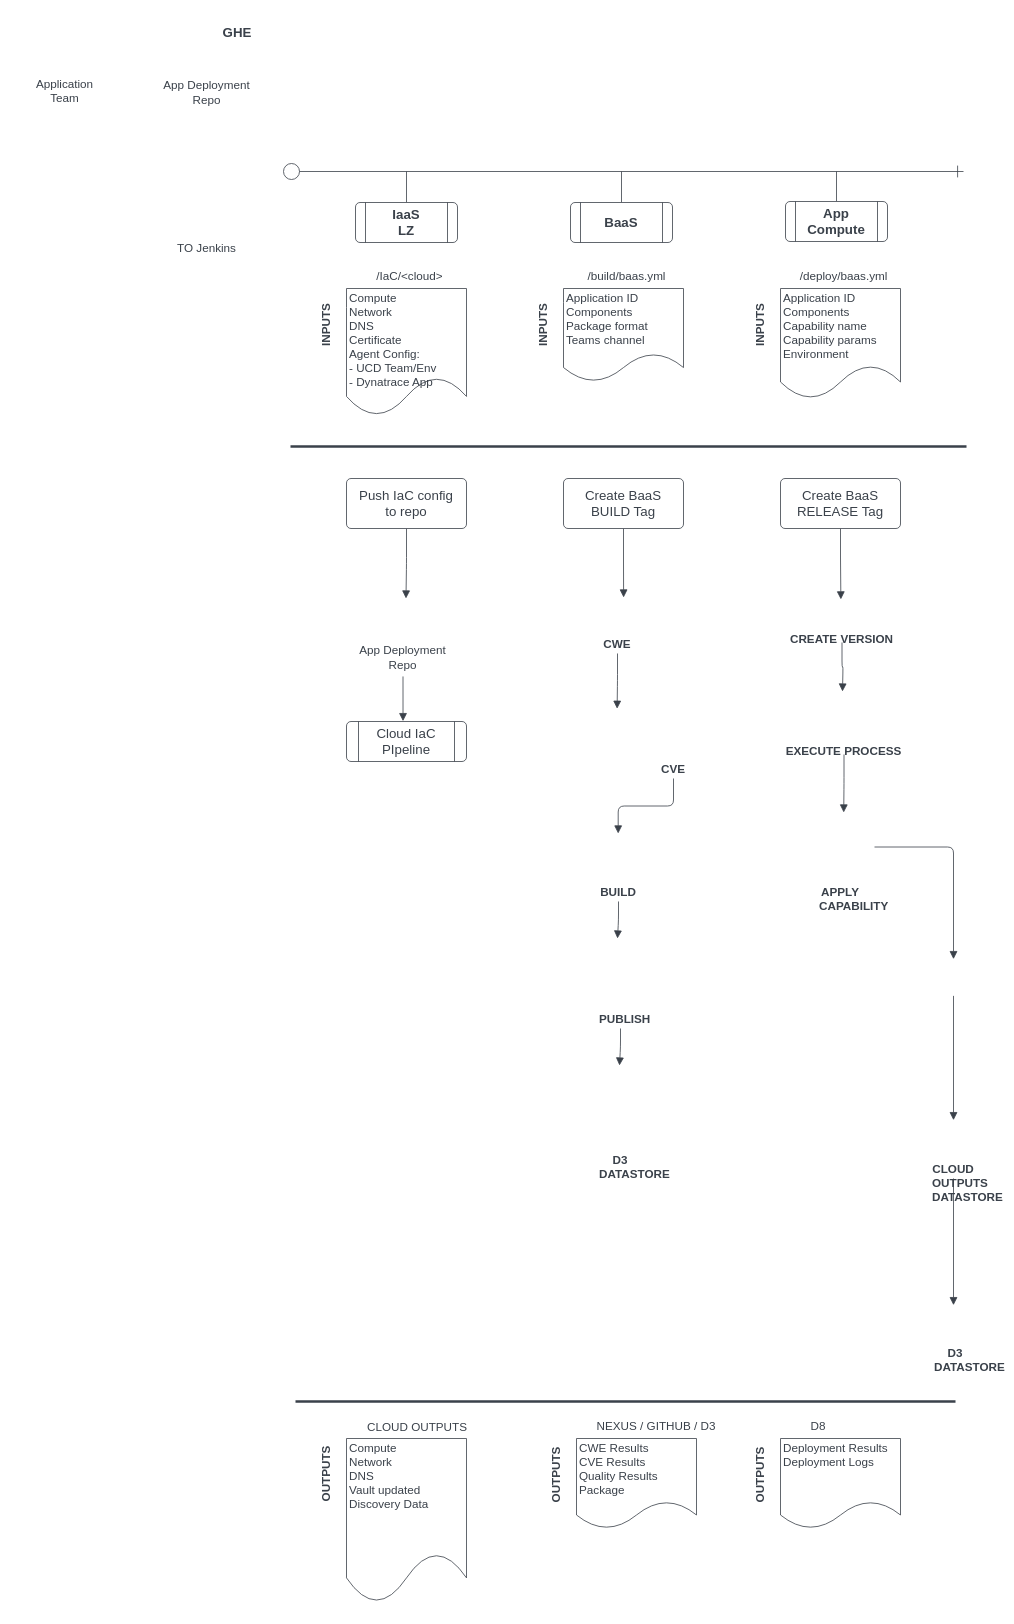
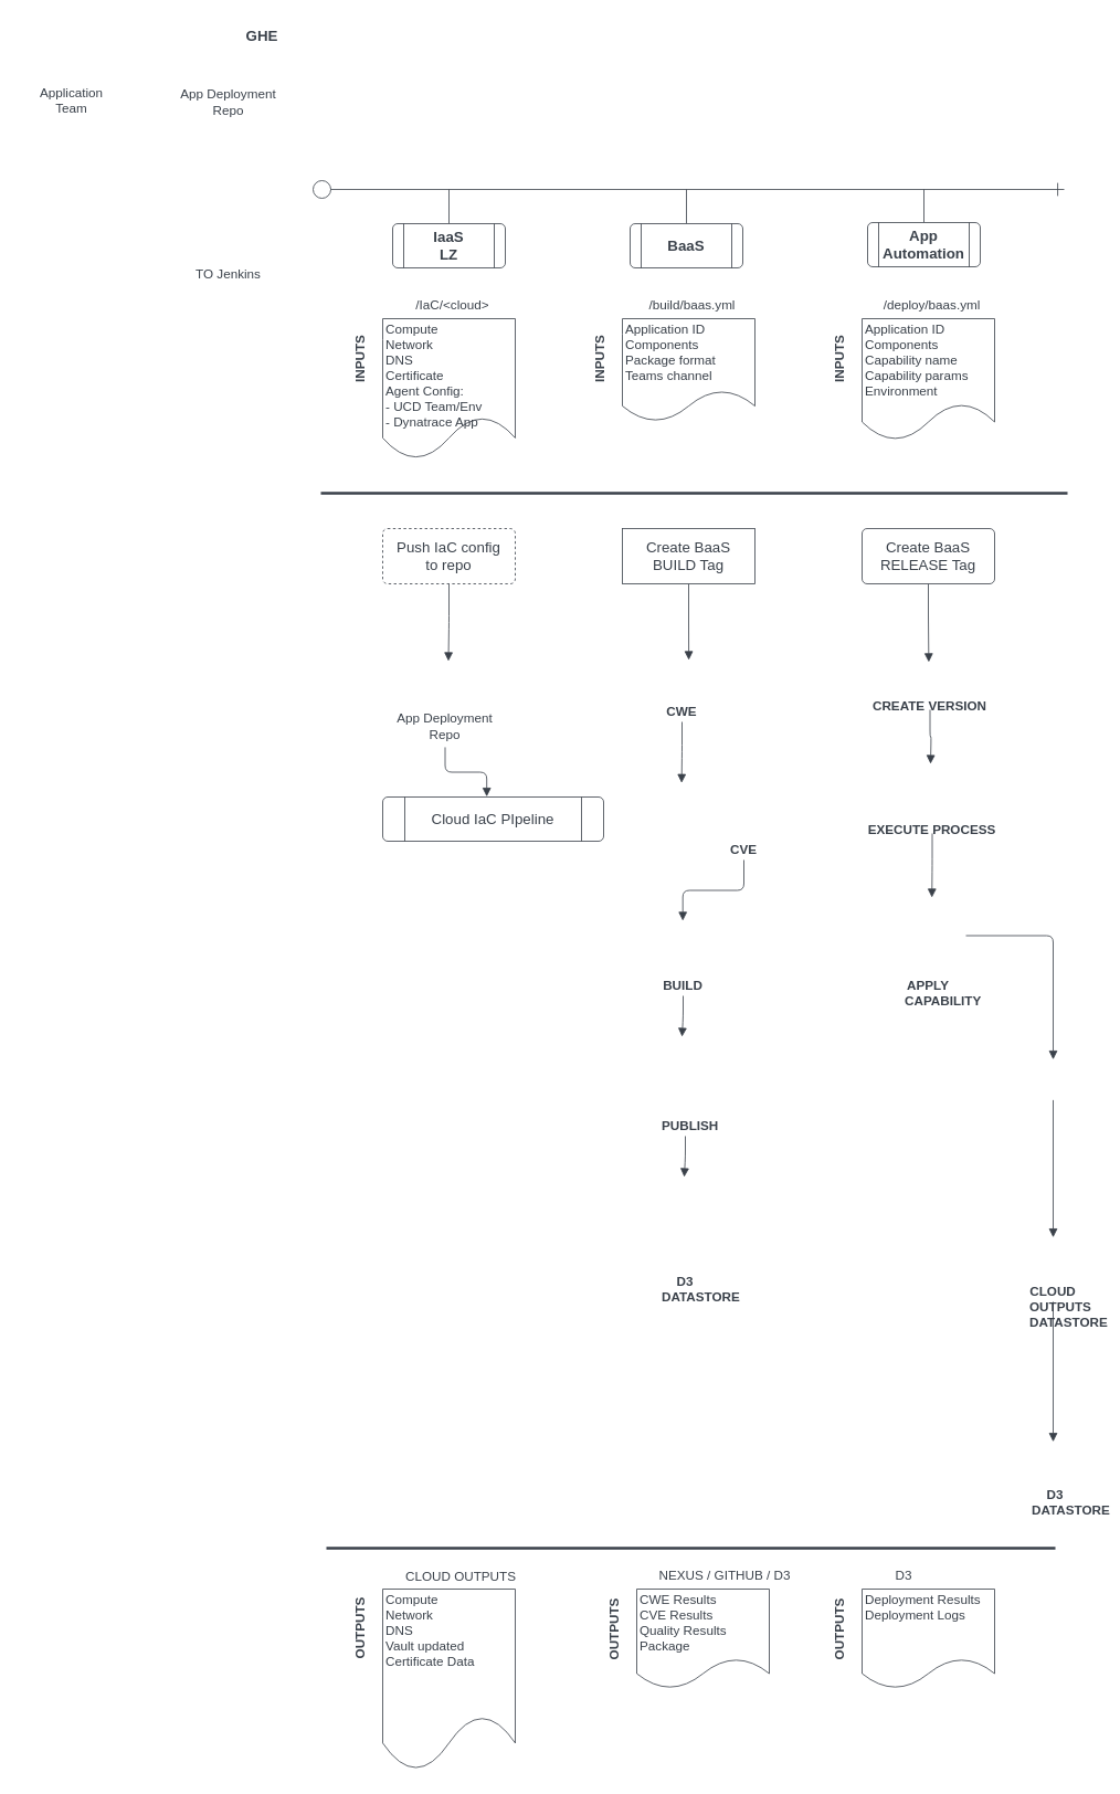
- <mxCell id="29" value="App Compute" style="html=1;overflow=block;blockSpacing=1;whiteSpace=wrap;shape=process;fontSize=13.3;fontColor=#3a414a;fontStyle=1;spacing=3.8;strokeColor=#3a414a;strokeOpacity=100;rounded=1;absoluteArcSize=1;arcSize=9;strokeWidth=0.8;" vertex="1" parent="1"><mxGeometry x="785" y="201" width="102" height="40" as="geometry" /></mxCell>
+ <mxCell id="29" value="App Automation" style="html=1;overflow=block;blockSpacing=1;whiteSpace=wrap;shape=process;fontSize=13.3;fontColor=#3a414a;fontStyle=1;spacing=3.8;strokeColor=#3a414a;strokeOpacity=100;rounded=1;absoluteArcSize=1;arcSize=9;strokeWidth=0.8;" vertex="1" parent="1"><mxGeometry x="785" y="201" width="102" height="40" as="geometry" /></mxCell>
- <mxCell id="17" value="Push IaC config to repo" style="html=1;overflow=block;blockSpacing=1;whiteSpace=wrap;fontSize=13.3;fontColor=#3a414a;spacing=9;strokeColor=#3a414a;strokeOpacity=100;rounded=1;absoluteArcSize=1;arcSize=9;strokeWidth=0.8;" vertex="1" parent="1"><mxGeometry x="346" y="478" width="120" height="50" as="geometry" /></mxCell>
+ <mxCell id="17" value="Push IaC config to repo" style="html=1;overflow=block;blockSpacing=1;whiteSpace=wrap;fontSize=13.3;fontColor=#3a414a;spacing=9;strokeColor=#3a414a;strokeOpacity=100;rounded=1;absoluteArcSize=1;arcSize=9;strokeWidth=0.8;dashed=1;" vertex="1" parent="1"><mxGeometry x="346" y="478" width="120" height="50" as="geometry" /></mxCell>
- <mxCell id="70" value="Create BaaS BUILD Tag" style="html=1;overflow=block;blockSpacing=1;whiteSpace=wrap;fontSize=13.3;fontColor=#3a414a;spacing=9;strokeColor=#3a414a;strokeOpacity=100;rounded=1;absoluteArcSize=1;arcSize=9;strokeWidth=0.8;" vertex="1" parent="1"><mxGeometry x="563" y="478" width="120" height="50" as="geometry" /></mxCell>
+ <mxCell id="70" value="Create BaaS BUILD Tag" style="html=1;overflow=block;blockSpacing=1;whiteSpace=wrap;fontSize=13.3;fontColor=#3a414a;spacing=9;strokeColor=#3a414a;strokeOpacity=100;absoluteArcSize=1;arcSize=9;strokeWidth=0.8;rounded=0;" vertex="1" parent="1"><mxGeometry x="563" y="478" width="120" height="50" as="geometry" /></mxCell>
- <mxCell id="22" value="Cloud IaC PIpeline" style="html=1;overflow=block;blockSpacing=1;whiteSpace=wrap;shape=process;fontSize=13.3;fontColor=#3a414a;spacing=3.8;strokeColor=#3a414a;strokeOpacity=100;rounded=1;absoluteArcSize=1;arcSize=9;strokeWidth=0.8;" vertex="1" parent="1"><mxGeometry x="346" y="721" width="120" height="40" as="geometry" /></mxCell>
+ <mxCell id="22" value="Cloud IaC PIpeline" style="html=1;overflow=block;blockSpacing=1;whiteSpace=wrap;shape=process;fontSize=13.3;fontColor=#3a414a;spacing=3.8;strokeColor=#3a414a;strokeOpacity=100;rounded=1;absoluteArcSize=1;arcSize=9;strokeWidth=0.8;" vertex="1" parent="1"><mxGeometry x="346" y="721" width="200" height="40" as="geometry" /></mxCell>
- <mxCell id="88" value="D8" style="html=1;overflow=block;blockSpacing=1;whiteSpace=wrap;fontSize=11.7;fontColor=#3a414a;spacing=3.8;strokeOpacity=0;fillOpacity=0;rounded=1;absoluteArcSize=1;arcSize=9;fillColor=#ffffff;strokeWidth=0.8;" vertex="1" parent="1"><mxGeometry x="797" y="1415" width="42" height="12" as="geometry" /></mxCell>
+ <mxCell id="88" value="D3" style="html=1;overflow=block;blockSpacing=1;whiteSpace=wrap;fontSize=11.7;fontColor=#3a414a;spacing=3.8;strokeOpacity=0;fillOpacity=0;rounded=1;absoluteArcSize=1;arcSize=9;fillColor=#ffffff;strokeWidth=0.8;" vertex="1" parent="1"><mxGeometry x="797" y="1415" width="42" height="12" as="geometry" /></mxCell>
- <mxCell id="24" value="Compute&#10;Network&#10;DNS&#10;Vault updated&#10;Discovery Data" style="html=1;overflow=block;blockSpacing=1;whiteSpace=wrap;shape=document;boundedLbl=1;fontSize=11.7;fontColor=#3a414a;align=left;spacing=3.8;verticalAlign=top;strokeColor=#3a414a;strokeOpacity=100;rounded=1;absoluteArcSize=1;arcSize=9;strokeWidth=0.8;" vertex="1" parent="1"><mxGeometry x="346" y="1438" width="120" height="164" as="geometry" /></mxCell>
+ <mxCell id="24" value="Compute&#10;Network&#10;DNS&#10;Vault updated&#10;Certificate Data" style="html=1;overflow=block;blockSpacing=1;whiteSpace=wrap;shape=document;boundedLbl=1;fontSize=11.7;fontColor=#3a414a;align=left;spacing=3.8;verticalAlign=top;strokeColor=#3a414a;strokeOpacity=100;rounded=1;absoluteArcSize=1;arcSize=9;strokeWidth=0.8;" vertex="1" parent="1"><mxGeometry x="346" y="1438" width="120" height="164" as="geometry" /></mxCell>
